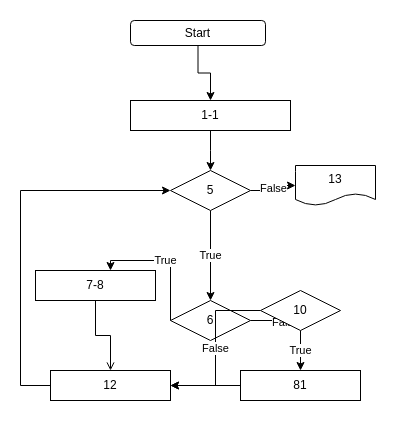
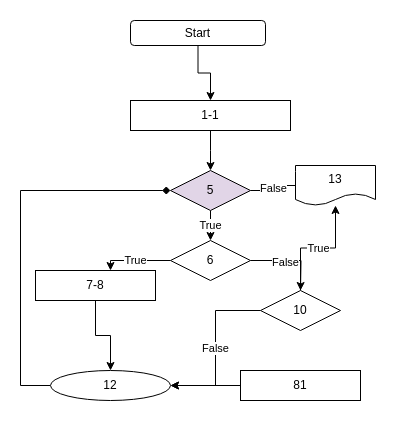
- <mxCell id="9" value="False" style="edgeStyle=orthogonalEdgeStyle;rounded=0;orthogonalLoop=1;jettySize=auto;html=1;" edge="1" parent="1" source="10" target="7"><mxGeometry relative="1" as="geometry" /></mxCell>
+ <mxCell id="9" value="False" style="edgeStyle=orthogonalEdgeStyle;rounded=0;orthogonalLoop=1;jettySize=auto;html=1;endArrow=none;" edge="1" parent="1" source="10" target="7"><mxGeometry relative="1" as="geometry" /></mxCell>
- <mxCell id="22" style="edgeStyle=orthogonalEdgeStyle;rounded=0;orthogonalLoop=1;jettySize=auto;html=1;entryX=0;entryY=0.5;entryDx=0;entryDy=0;" edge="1" parent="1" source="23" target="10"><mxGeometry relative="1" as="geometry"><mxPoint x="30" y="195" as="targetPoint" /><Array as="points"><mxPoint x="20" y="385" /><mxPoint x="20" y="190" /></Array></mxGeometry></mxCell>
+ <mxCell id="22" style="edgeStyle=orthogonalEdgeStyle;rounded=0;orthogonalLoop=1;jettySize=auto;html=1;entryX=0;entryY=0.5;entryDx=0;entryDy=0;endArrow=diamond;" edge="1" parent="1" source="23" target="10"><mxGeometry relative="1" as="geometry"><mxPoint x="30" y="195" as="targetPoint" /><Array as="points"><mxPoint x="20" y="385" /><mxPoint x="20" y="190" /></Array></mxGeometry></mxCell>
- <mxCell id="10" value="5" style="rhombus;whiteSpace=wrap;html=1;" vertex="1" parent="1"><mxGeometry x="170" y="170" width="80" height="40" as="geometry" /></mxCell>
+ <mxCell id="10" value="5" style="rhombus;whiteSpace=wrap;html=1;fillColor=#e1d5e7;" vertex="1" parent="1"><mxGeometry x="170" y="170" width="80" height="40" as="geometry" /></mxCell>
- <mxCell id="14" value="6" style="rhombus;whiteSpace=wrap;html=1;" vertex="1" parent="1"><mxGeometry x="170" y="300" width="80" height="40" as="geometry" /></mxCell>
+ <mxCell id="14" value="6" style="rhombus;whiteSpace=wrap;html=1;" vertex="1" parent="1"><mxGeometry x="170" y="240" width="80" height="40" as="geometry" /></mxCell>
- <mxCell id="17" value="True" style="edgeStyle=orthogonalEdgeStyle;rounded=0;orthogonalLoop=1;jettySize=auto;html=1;" edge="1" parent="1" source="19" target="21"><mxGeometry relative="1" as="geometry" /></mxCell>
+ <mxCell id="17" value="True" style="edgeStyle=orthogonalEdgeStyle;rounded=0;orthogonalLoop=1;jettySize=auto;html=1;" edge="1" parent="1" source="19" target="7"><mxGeometry relative="1" as="geometry" /></mxCell>
- <mxCell id="15" value="" style="edgeStyle=orthogonalEdgeStyle;rounded=0;orthogonalLoop=1;jettySize=auto;html=1;endArrow=open;" edge="1" parent="1" source="16" target="23"><mxGeometry relative="1" as="geometry" /></mxCell>
+ <mxCell id="15" value="" style="edgeStyle=orthogonalEdgeStyle;rounded=0;orthogonalLoop=1;jettySize=auto;html=1;" edge="1" parent="1" source="16" target="23"><mxGeometry relative="1" as="geometry" /></mxCell>
- <mxCell id="23" value="12" style="whiteSpace=wrap;html=1;" vertex="1" parent="1"><mxGeometry x="50" y="370" width="120" height="30" as="geometry" /></mxCell>
+ <mxCell id="23" value="12" style="ellipse;whiteSpace=wrap;html=1;" vertex="1" parent="1"><mxGeometry x="50" y="370" width="120" height="30" as="geometry" /></mxCell>
